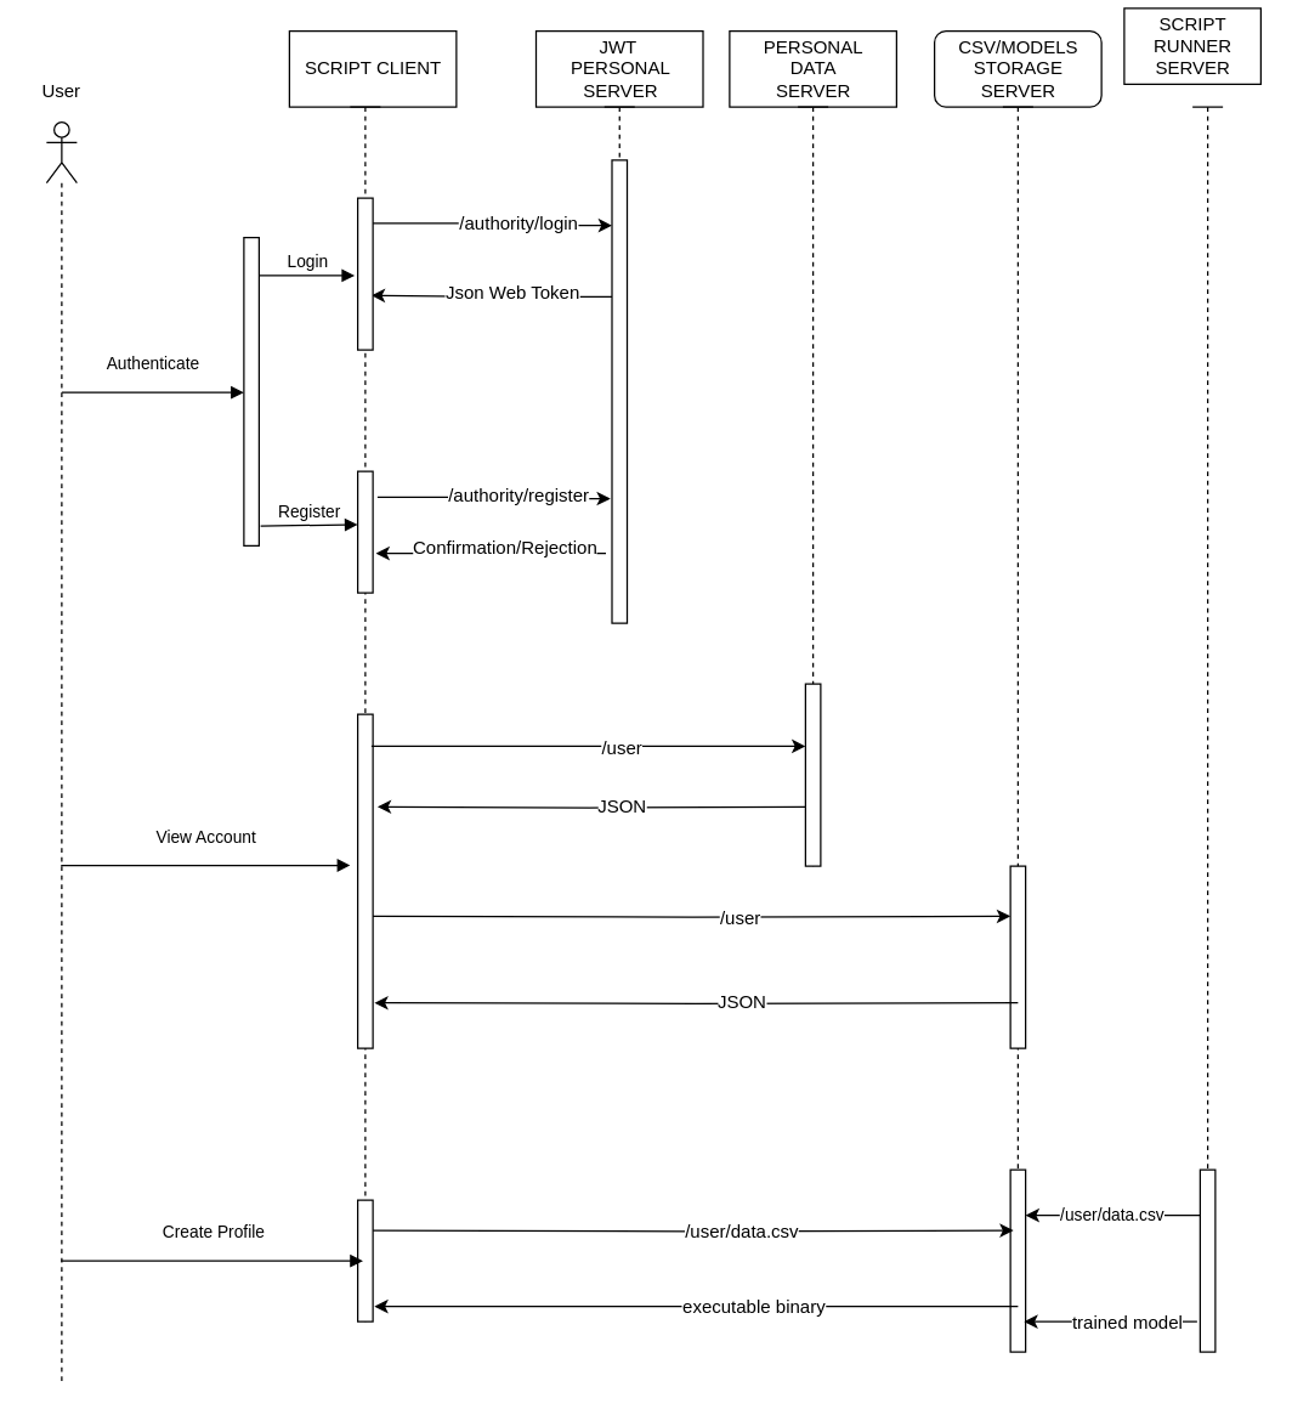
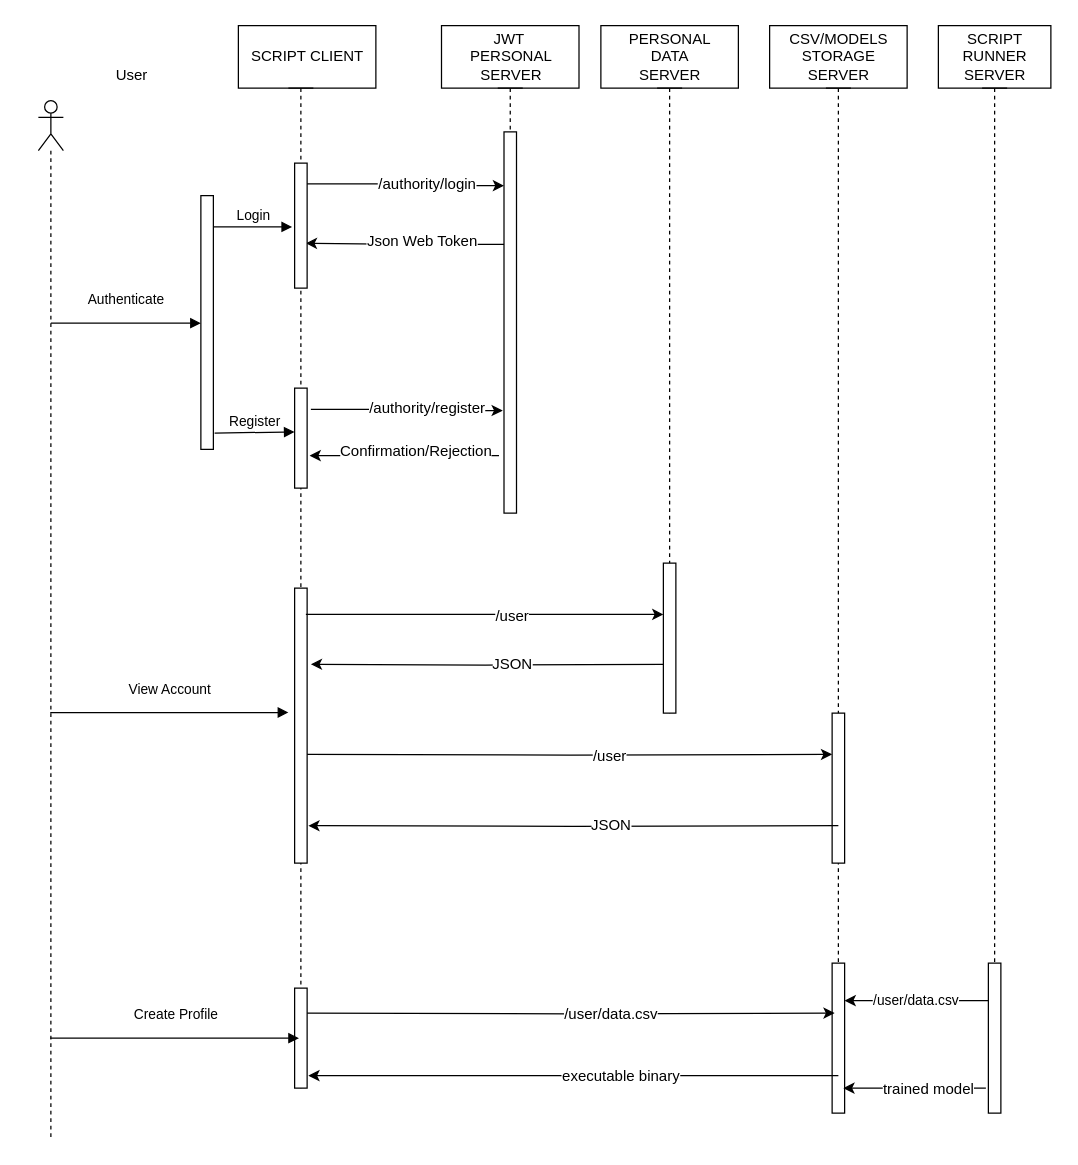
- <mxCell id="44" value="SCRIPT&lt;br&gt;RUNNER&lt;br&gt;SERVER" style="html=1;" vertex="1" parent="1"><mxGeometry x="740" y="5" width="90" height="50" as="geometry" /></mxCell>
+ <mxCell id="44" value="SCRIPT&lt;br&gt;RUNNER&lt;br&gt;SERVER" style="html=1;" vertex="1" parent="1"><mxGeometry x="750" y="20" width="90" height="50" as="geometry" /></mxCell>
- <mxCell id="30" value="CSV/MODELS&lt;br&gt;STORAGE&lt;br&gt;SERVER" style="html=1;rounded=1;" vertex="1" parent="1"><mxGeometry x="615" y="20" width="110" height="50" as="geometry" /></mxCell>
+ <mxCell id="30" value="CSV/MODELS&lt;br&gt;STORAGE&lt;br&gt;SERVER" style="html=1;" vertex="1" parent="1"><mxGeometry x="615" y="20" width="110" height="50" as="geometry" /></mxCell>
- <mxCell id="2" value="User" style="text;html=1;strokeColor=none;fillColor=none;align=center;verticalAlign=middle;whiteSpace=wrap;rounded=0;" vertex="1" parent="1"><mxGeometry x="20" y="50" width="40" height="20" as="geometry" /></mxCell>
+ <mxCell id="2" value="User" style="text;html=1;strokeColor=none;fillColor=none;align=center;verticalAlign=middle;whiteSpace=wrap;rounded=0;" vertex="1" parent="1"><mxGeometry x="85" y="50" width="40" height="20" as="geometry" /></mxCell>
